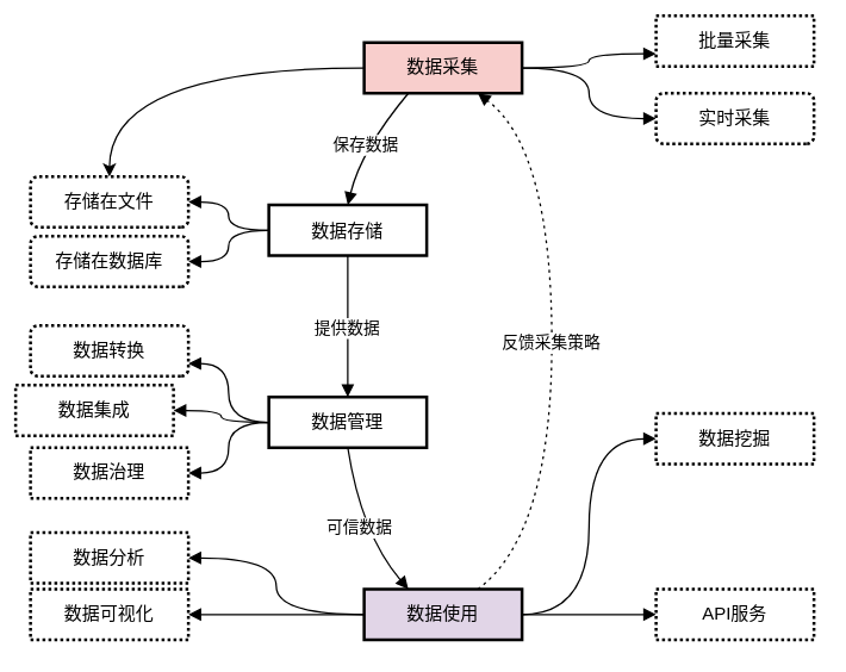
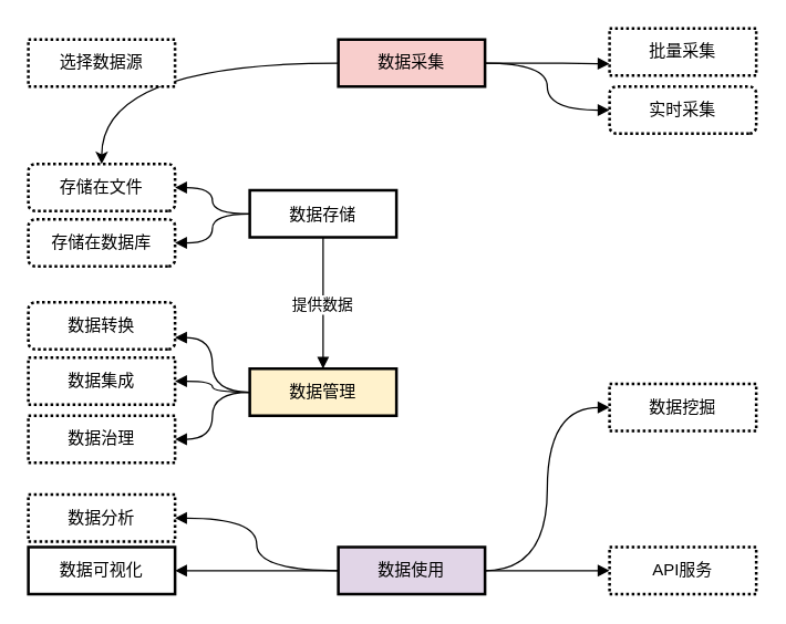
- <mxCell id="23" value="批量采集" style="whiteSpace=wrap;html=1;strokeWidth=2;strokeColor=default;align=center;verticalAlign=middle;fontFamily=Helvetica;fontSize=12;fontColor=default;fillColor=default;flipV=1;flipH=1;dashed=1;dashPattern=1 1;" parent="1" vertex="1"><mxGeometry x="440" y="10" width="106" height="34" as="geometry" /></mxCell>
+ <mxCell id="23" value="批量采集" style="whiteSpace=wrap;html=1;strokeWidth=2;strokeColor=default;align=center;verticalAlign=middle;fontFamily=Helvetica;fontSize=12;fontColor=default;fillColor=default;flipV=1;flipH=1;dashed=1;dashPattern=1 1;" parent="1" vertex="1"><mxGeometry x="440" y="20" width="106" height="34" as="geometry" /></mxCell>
+ <mxCell id="22" value="选择数据源" style="whiteSpace=wrap;html=1;strokeWidth=2;strokeColor=default;align=center;verticalAlign=middle;fontFamily=Helvetica;fontSize=12;fontColor=default;fillColor=default;flipV=1;flipH=1;dashed=1;dashPattern=1 1;" parent="1" vertex="1"><mxGeometry x="20" y="28" width="106" height="34" as="geometry" /></mxCell>
- <mxCell id="18" value="保存数据" style="curved=1;startArrow=none;endArrow=block;exitX=0.28;exitY=1;entryX=0.5;entryY=0;rounded=0;exitDx=0;exitDy=0;entryDx=0;entryDy=0;" parent="1" source="5" target="8" edge="1"><mxGeometry relative="1" as="geometry"><Array as="points"><mxPoint x="242" y="100" /></Array></mxGeometry></mxCell>
- <mxCell id="21" value="反馈采集策略" style="curved=1;dashed=1;dashPattern=2 3;startArrow=none;endArrow=block;exitX=0.72;exitY=0;entryX=0.72;entryY=1;rounded=0;exitDx=0;exitDy=0;entryDx=0;entryDy=0;" parent="1" source="17" target="5" edge="1"><mxGeometry relative="1" as="geometry"><Array as="points"><mxPoint x="370" y="358" /><mxPoint x="370" y="100" /></Array></mxGeometry></mxCell>
- <mxCell id="28" value="数据集成" style="whiteSpace=wrap;html=1;strokeWidth=2;strokeColor=default;align=center;verticalAlign=middle;fontFamily=Helvetica;fontSize=12;fontColor=default;fillColor=default;flipV=1;flipH=1;dashed=1;dashPattern=1 1;" vertex="1" parent="1"><mxGeometry x="10" y="258" width="106" height="34" as="geometry" /></mxCell>
+ <mxCell id="28" value="数据集成" style="whiteSpace=wrap;html=1;strokeWidth=2;strokeColor=default;align=center;verticalAlign=middle;fontFamily=Helvetica;fontSize=12;fontColor=default;fillColor=default;flipV=1;flipH=1;dashed=1;dashPattern=1 1;" vertex="1" parent="1"><mxGeometry x="20" y="258" width="106" height="34" as="geometry" /></mxCell>
- <mxCell id="12" value="数据管理" style="whiteSpace=wrap;strokeWidth=2;direction=east;" parent="1" vertex="1"><mxGeometry x="180" y="266" width="106" height="34" as="geometry" /></mxCell>
+ <mxCell id="12" value="数据管理" style="whiteSpace=wrap;strokeWidth=2;direction=east;fillColor=#fff2cc;" parent="1" vertex="1"><mxGeometry x="180" y="266" width="106" height="34" as="geometry" /></mxCell>
- <mxCell id="20" value="可信数据" style="curved=1;startArrow=none;endArrow=block;exitX=0.5;exitY=1;entryX=0.28;entryY=0;rounded=0;exitDx=0;exitDy=0;entryDx=0;entryDy=0;" parent="1" source="12" target="17" edge="1"><mxGeometry relative="1" as="geometry"><Array as="points"><mxPoint x="242" y="358" /></Array></mxGeometry></mxCell>
- <mxCell id="33" value="数据可视化" style="whiteSpace=wrap;html=1;strokeWidth=2;strokeColor=default;align=center;verticalAlign=middle;fontFamily=Helvetica;fontSize=12;fontColor=default;fillColor=default;flipV=1;flipH=1;dashed=1;dashPattern=1 1;" vertex="1" parent="1"><mxGeometry x="20" y="395" width="106" height="34" as="geometry" /></mxCell>
+ <mxCell id="33" value="数据可视化" style="whiteSpace=wrap;html=1;strokeWidth=2;strokeColor=default;align=center;verticalAlign=middle;fontFamily=Helvetica;fontSize=12;fontColor=default;fillColor=default;flipV=1;flipH=1;dashed=0;dashPattern=1 1;" vertex="1" parent="1"><mxGeometry x="20" y="395" width="106" height="34" as="geometry" /></mxCell>
